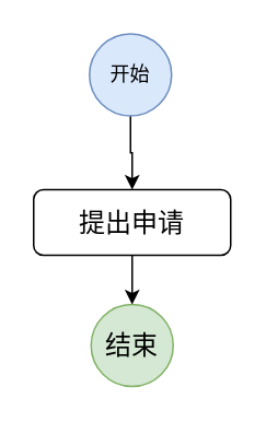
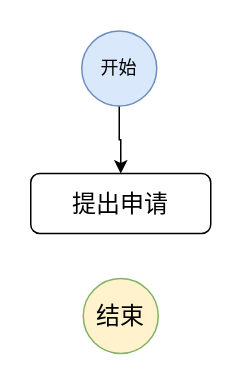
- <mxCell id="5" style="edgeStyle=orthogonalEdgeStyle;rounded=0;orthogonalLoop=1;jettySize=auto;html=1;exitX=0.5;exitY=1;exitDx=0;exitDy=0;" edge="1" parent="1" source="6" target="4"><mxGeometry relative="1" as="geometry" /></mxCell>
- <mxCell id="4" value="结束" style="ellipse;whiteSpace=wrap;html=1;aspect=fixed;fillColor=#d5e8d4;strokeColor=#82b366;fontSize=16;" vertex="1" parent="1"><mxGeometry x="55" y="185" width="50" height="50" as="geometry" /></mxCell>
+ <mxCell id="4" value="结束" style="ellipse;whiteSpace=wrap;html=1;aspect=fixed;fillColor=#fff2cc;strokeColor=#82b366;fontSize=16;" vertex="1" parent="1"><mxGeometry x="55" y="185" width="50" height="50" as="geometry" /></mxCell>
